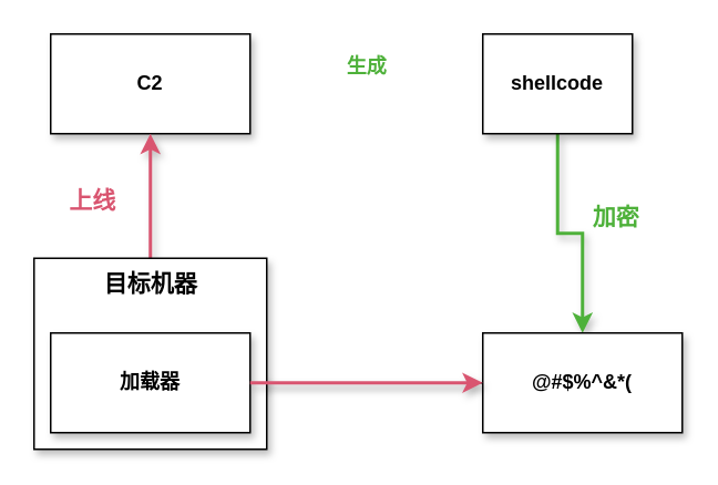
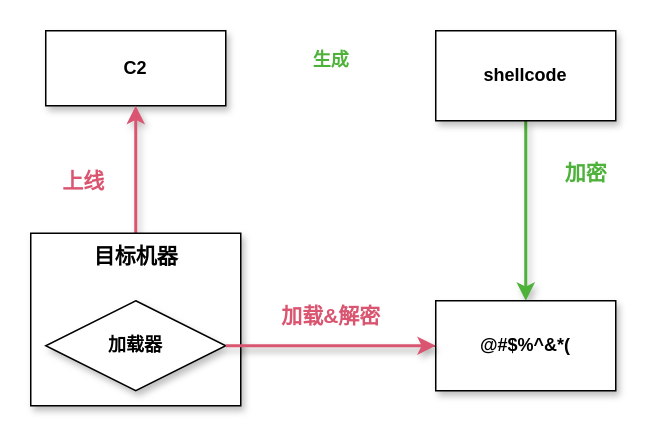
- <mxCell id="2" value="C2" style="rounded=0;whiteSpace=wrap;html=1;fontStyle=1;shadow=1;" vertex="1" parent="1"><mxGeometry x="30" y="20" width="120" height="60" as="geometry" /></mxCell>
+ <mxCell id="2" value="C2" style="rounded=0;whiteSpace=wrap;html=1;fontStyle=1;shadow=1;" vertex="1" parent="1"><mxGeometry x="30" y="20" width="120" height="50" as="geometry" /></mxCell>
- <mxCell id="4" value="shellcode" style="rounded=0;whiteSpace=wrap;html=1;fontStyle=1;shadow=1;" vertex="1" parent="1"><mxGeometry x="290" y="20" width="90" height="60" as="geometry" /></mxCell>
+ <mxCell id="4" value="shellcode" style="rounded=0;whiteSpace=wrap;html=1;fontStyle=1;shadow=1;" vertex="1" parent="1"><mxGeometry x="290" y="20" width="120" height="60" as="geometry" /></mxCell>
- <mxCell id="15" value="加密" style="text;html=1;align=center;verticalAlign=middle;resizable=0;points=[];autosize=1;fontSize=14;fontStyle=1;fontColor=#4EB13A;" vertex="1" parent="1"><mxGeometry x="350" y="120" width="40" height="20" as="geometry" /></mxCell>
+ <mxCell id="15" value="加密" style="text;html=1;align=center;verticalAlign=middle;resizable=0;points=[];autosize=1;fontSize=14;fontStyle=1;fontColor=#4EB13A;" vertex="1" parent="1"><mxGeometry x="370" y="105" width="40" height="20" as="geometry" /></mxCell>
+ <mxCell id="14" value="加载&amp;amp;解密" style="text;html=1;align=center;verticalAlign=middle;resizable=0;points=[];autosize=1;fontSize=14;fontStyle=1;fontColor=#D95570;" vertex="1" parent="1"><mxGeometry x="180" y="200" width="80" height="20" as="geometry" /></mxCell>
- <mxCell id="10" value="加载器" style="whiteSpace=wrap;html=1;fontStyle=1;shadow=1;" vertex="1" parent="1"><mxGeometry x="30" y="200" width="120" height="60" as="geometry" /></mxCell>
+ <mxCell id="10" value="加载器" style="rhombus;whiteSpace=wrap;html=1;fontStyle=1;shadow=1;" vertex="1" parent="1"><mxGeometry x="30" y="200" width="120" height="60" as="geometry" /></mxCell>
